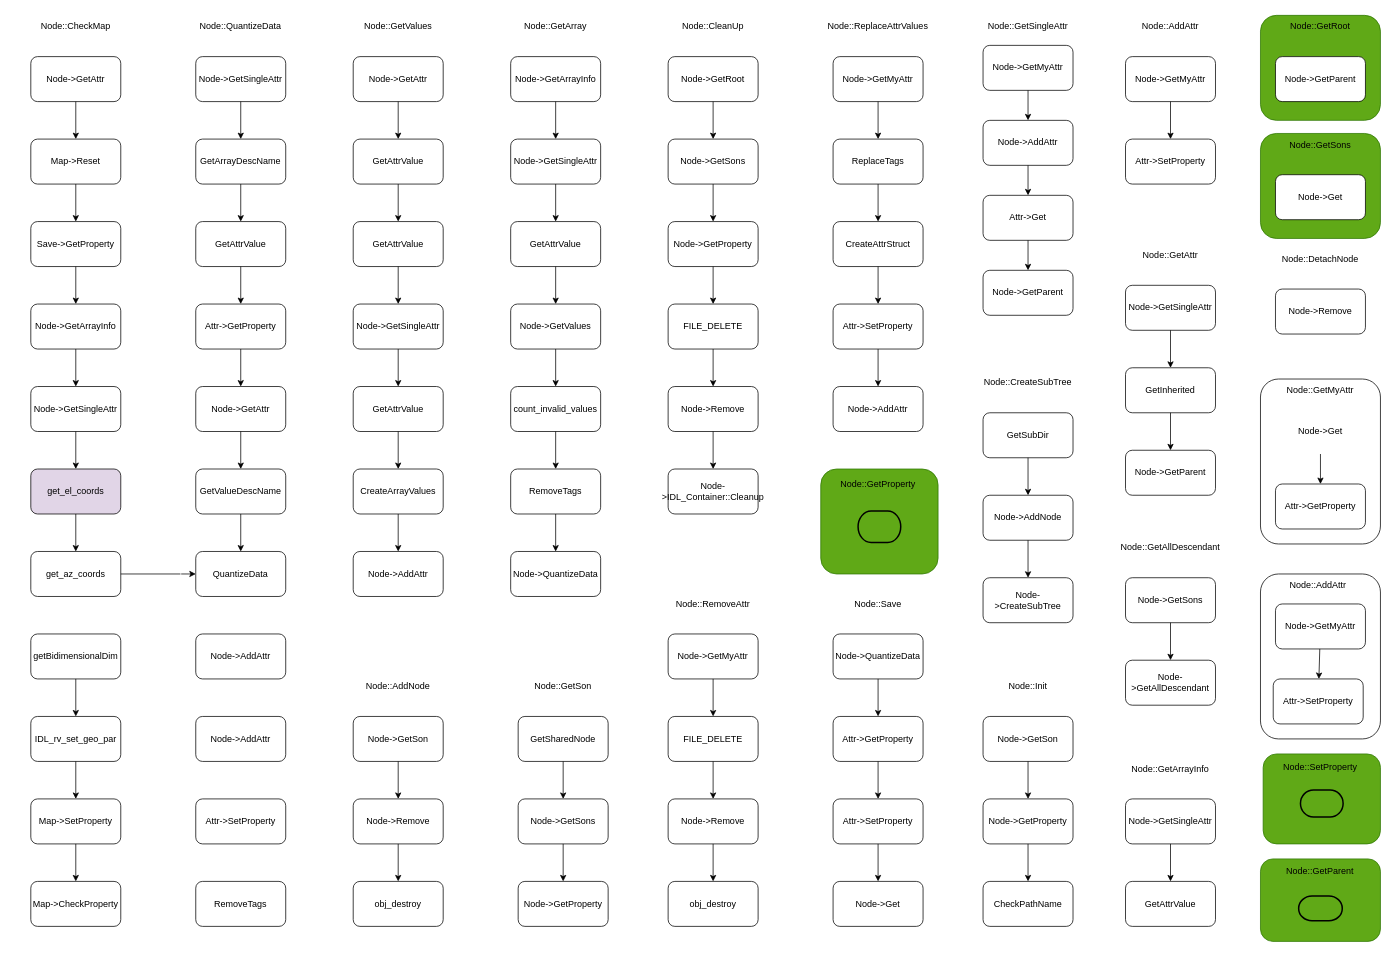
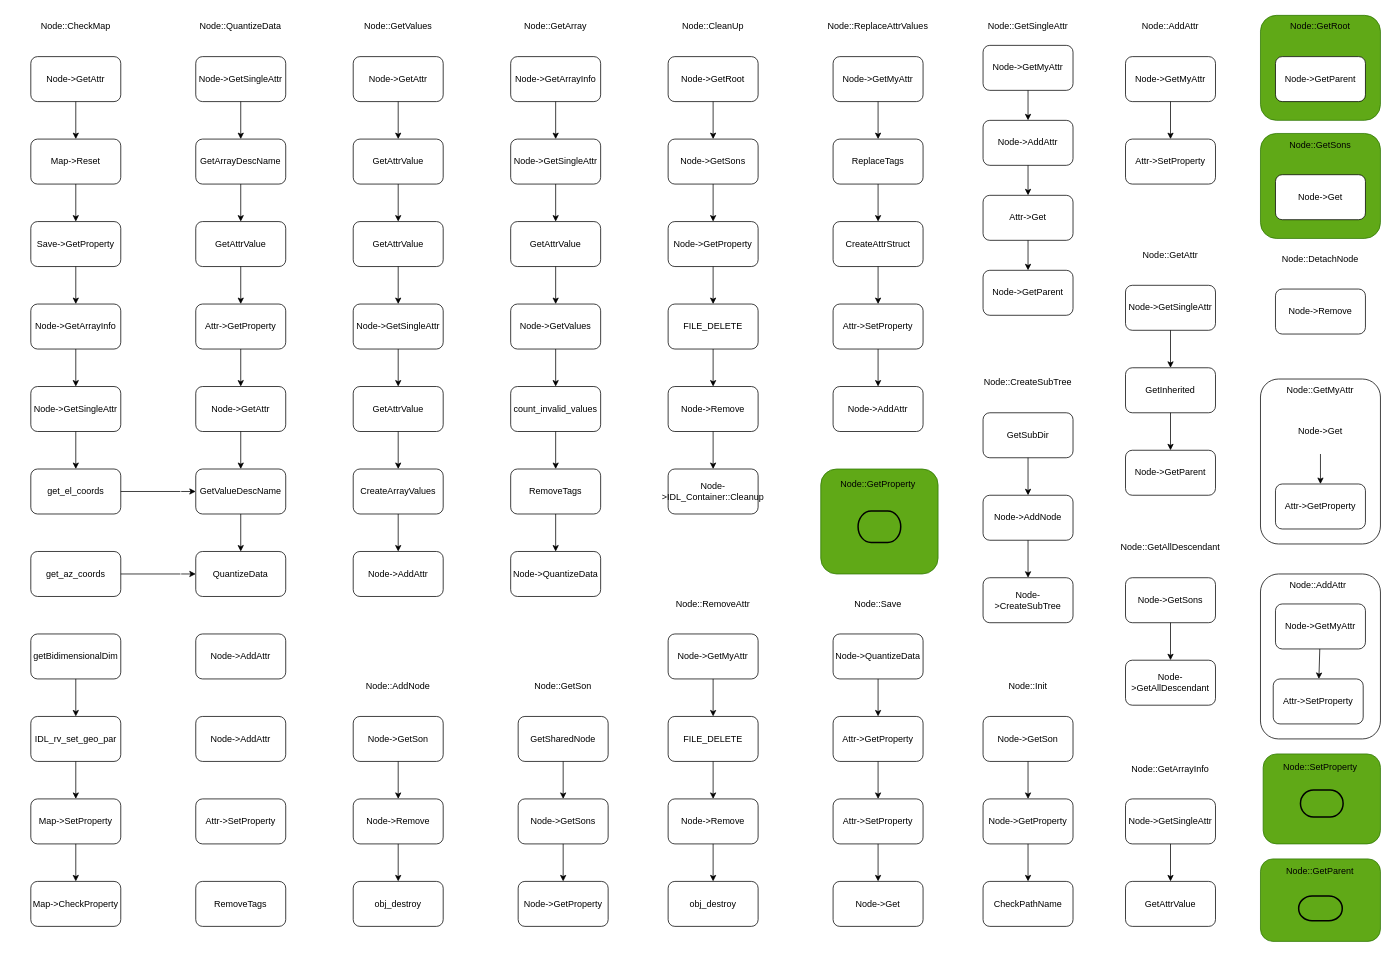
- <mxCell id="34" value="get_el_coords" style="rounded=1;whiteSpace=wrap;html=1;fillColor=#e1d5e7;" parent="22" vertex="1"><mxGeometry x="20" y="605" width="120" height="60" as="geometry" /></mxCell>
+ <mxCell id="34" value="get_el_coords" style="rounded=1;whiteSpace=wrap;html=1;" parent="22" vertex="1"><mxGeometry x="20" y="605" width="120" height="60" as="geometry" /></mxCell>
- <mxCell id="37" value="" style="edgeStyle=none;html=1;" parent="22" source="34" target="36" edge="1"><mxGeometry relative="1" as="geometry" /></mxCell>
+ <mxCell id="37" value="" style="edgeStyle=none;html=1;" parent="22" source="34" target="100" edge="1"><mxGeometry relative="1" as="geometry" /></mxCell>
